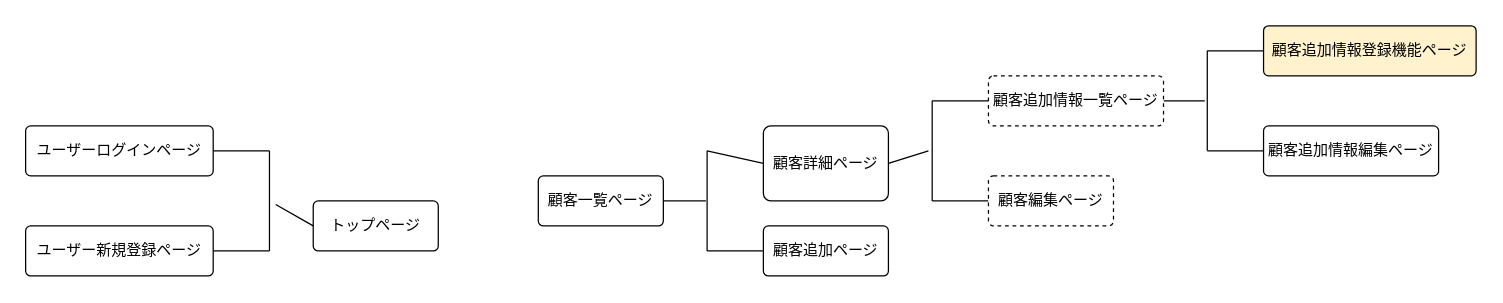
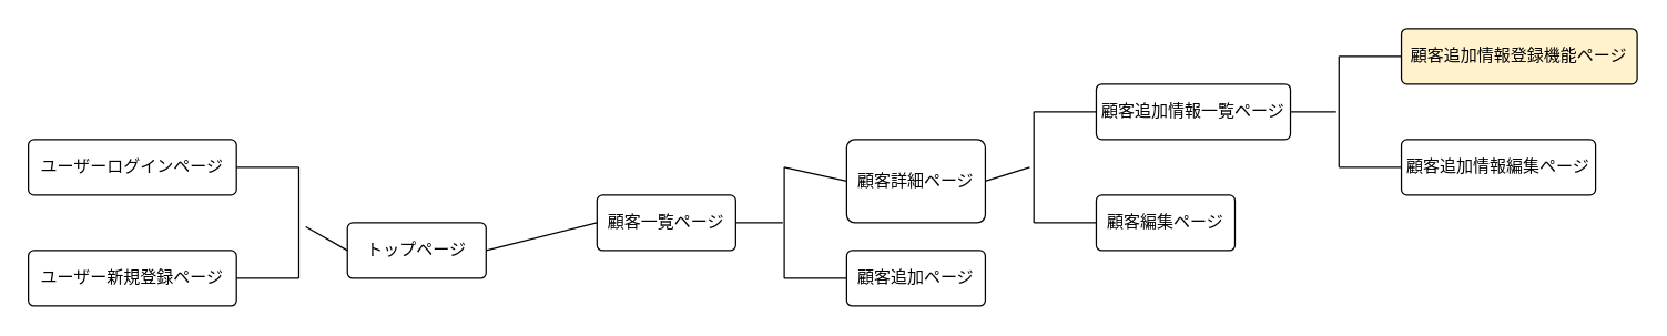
- <mxCell id="20" value="顧客追加情報一覧ページ" style="rounded=1;arcSize=10;whiteSpace=wrap;html=1;align=center;strokeWidth=1;dashed=1;" vertex="1" parent="1"><mxGeometry x="790" y="60" width="140" height="40" as="geometry" /></mxCell>
+ <mxCell id="20" value="顧客追加情報一覧ページ" style="rounded=1;arcSize=10;whiteSpace=wrap;html=1;align=center;strokeWidth=1;" vertex="1" parent="1"><mxGeometry x="790" y="60" width="140" height="40" as="geometry" /></mxCell>
- <mxCell id="22" value="顧客編集ページ" style="rounded=1;arcSize=10;whiteSpace=wrap;html=1;align=center;strokeWidth=1;dashed=1;" vertex="1" parent="1"><mxGeometry x="790" y="140" width="100" height="40" as="geometry" /></mxCell>
+ <mxCell id="22" value="顧客編集ページ" style="rounded=1;arcSize=10;whiteSpace=wrap;html=1;align=center;strokeWidth=1;" vertex="1" parent="1"><mxGeometry x="790" y="140" width="100" height="40" as="geometry" /></mxCell>
+ <mxCell id="4" style="edgeStyle=none;html=1;exitX=1;exitY=0.5;exitDx=0;exitDy=0;entryX=0;entryY=0.5;entryDx=0;entryDy=0;endArrow=none;endFill=0;" edge="1" parent="1" source="6" target="8"><mxGeometry relative="1" as="geometry" /></mxCell>
